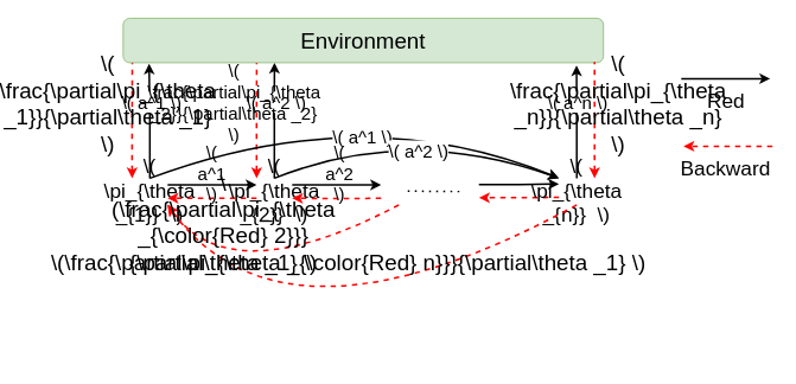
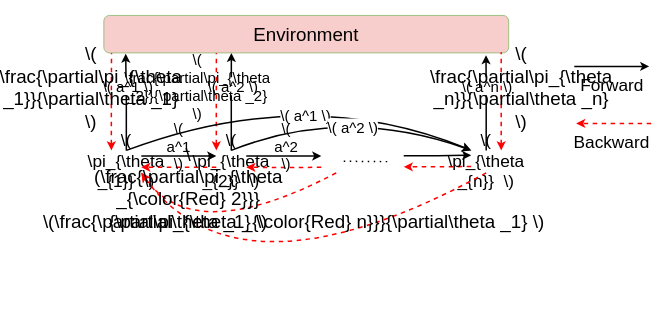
- <mxCell id="33" value="&lt;font style=&quot;font-size: 25px;&quot;&gt;Environment&lt;/font&gt;" style="rounded=1;whiteSpace=wrap;html=1;fillColor=#d5e8d4;strokeColor=#82b366;" vertex="1" parent="1"><mxGeometry x="52" y="20" width="540" height="50" as="geometry" /></mxCell>
+ <mxCell id="33" value="&lt;font style=&quot;font-size: 25px;&quot;&gt;Environment&lt;/font&gt;" style="rounded=1;whiteSpace=wrap;html=1;fillColor=#f8cecc;strokeColor=#82b366;" vertex="1" parent="1"><mxGeometry x="52" y="20" width="540" height="50" as="geometry" /></mxCell>
- <mxCell id="26" value="&lt;font style=&quot;font-size: 23px;&quot;&gt;Red&lt;/font&gt;" style="text;html=1;strokeColor=none;fillColor=none;align=center;verticalAlign=middle;whiteSpace=wrap;rounded=0;fontSize=23;" vertex="1" parent="1"><mxGeometry x="689.5" y="98" width="80" height="30" as="geometry" /></mxCell>
+ <mxCell id="26" value="&lt;font style=&quot;font-size: 23px;&quot;&gt;Forward&lt;/font&gt;" style="text;html=1;strokeColor=none;fillColor=none;align=center;verticalAlign=middle;whiteSpace=wrap;rounded=0;fontSize=23;" vertex="1" parent="1"><mxGeometry x="689.5" y="98" width="80" height="30" as="geometry" /></mxCell>
